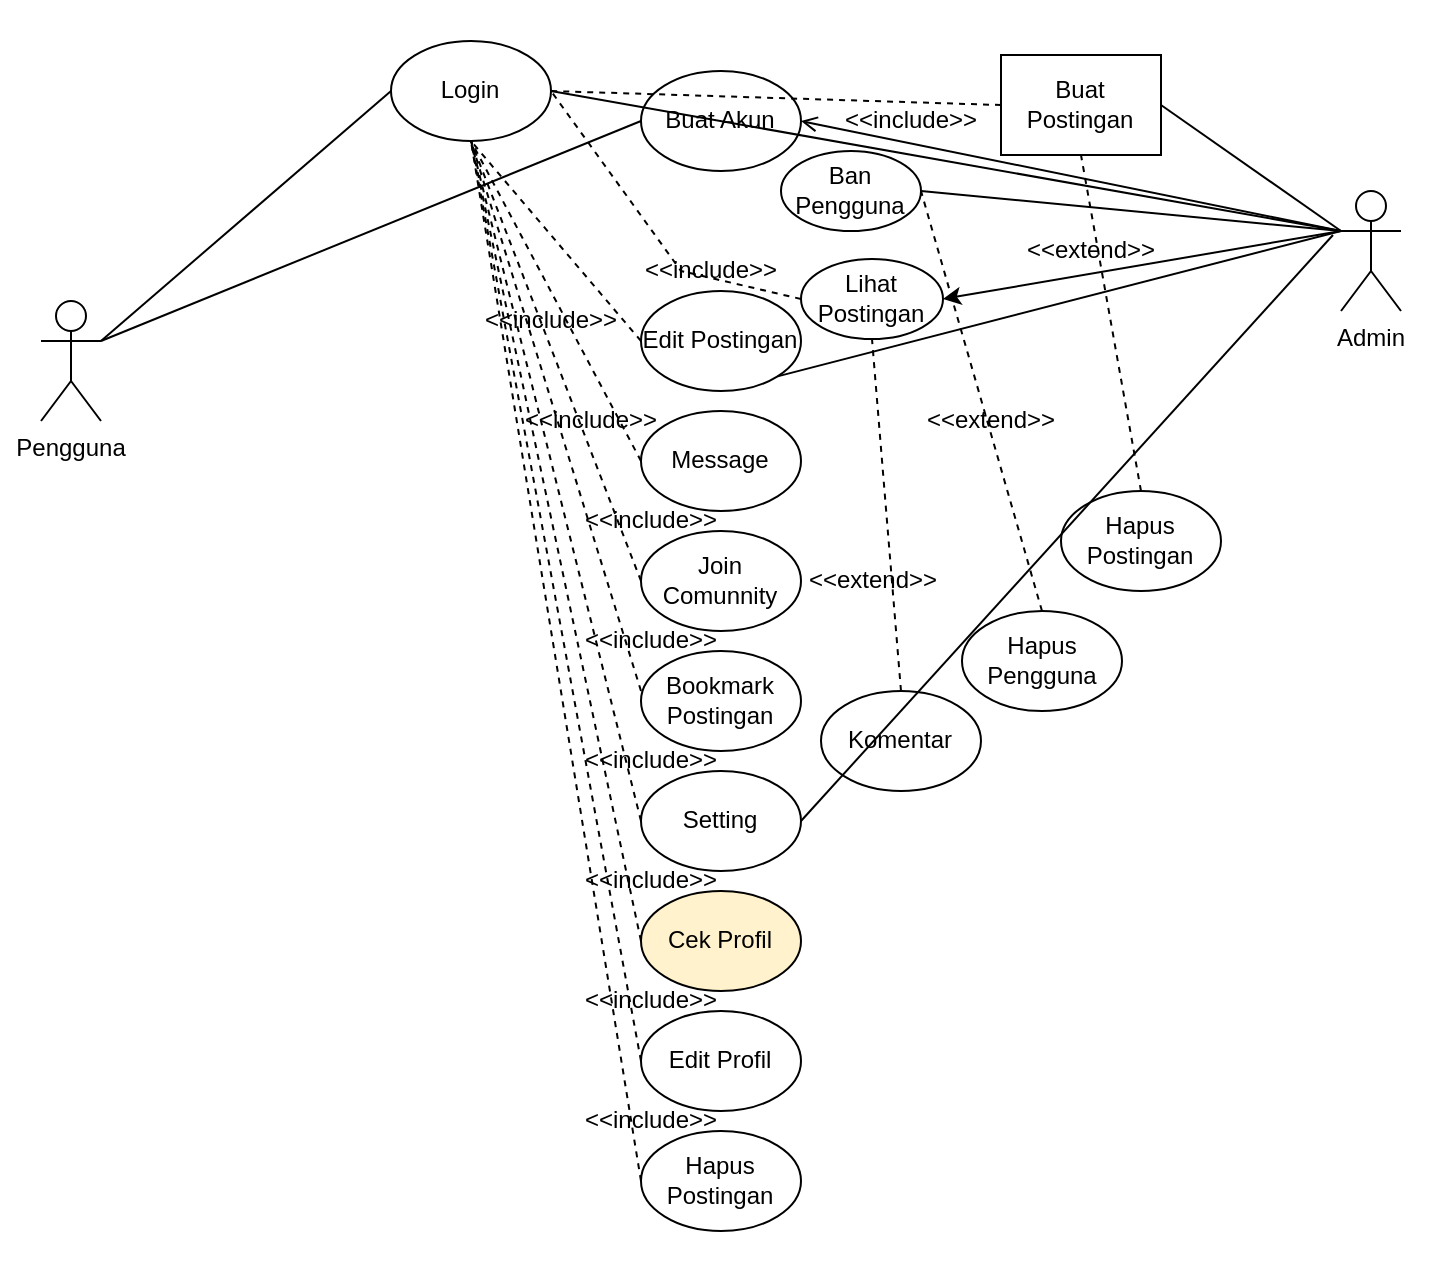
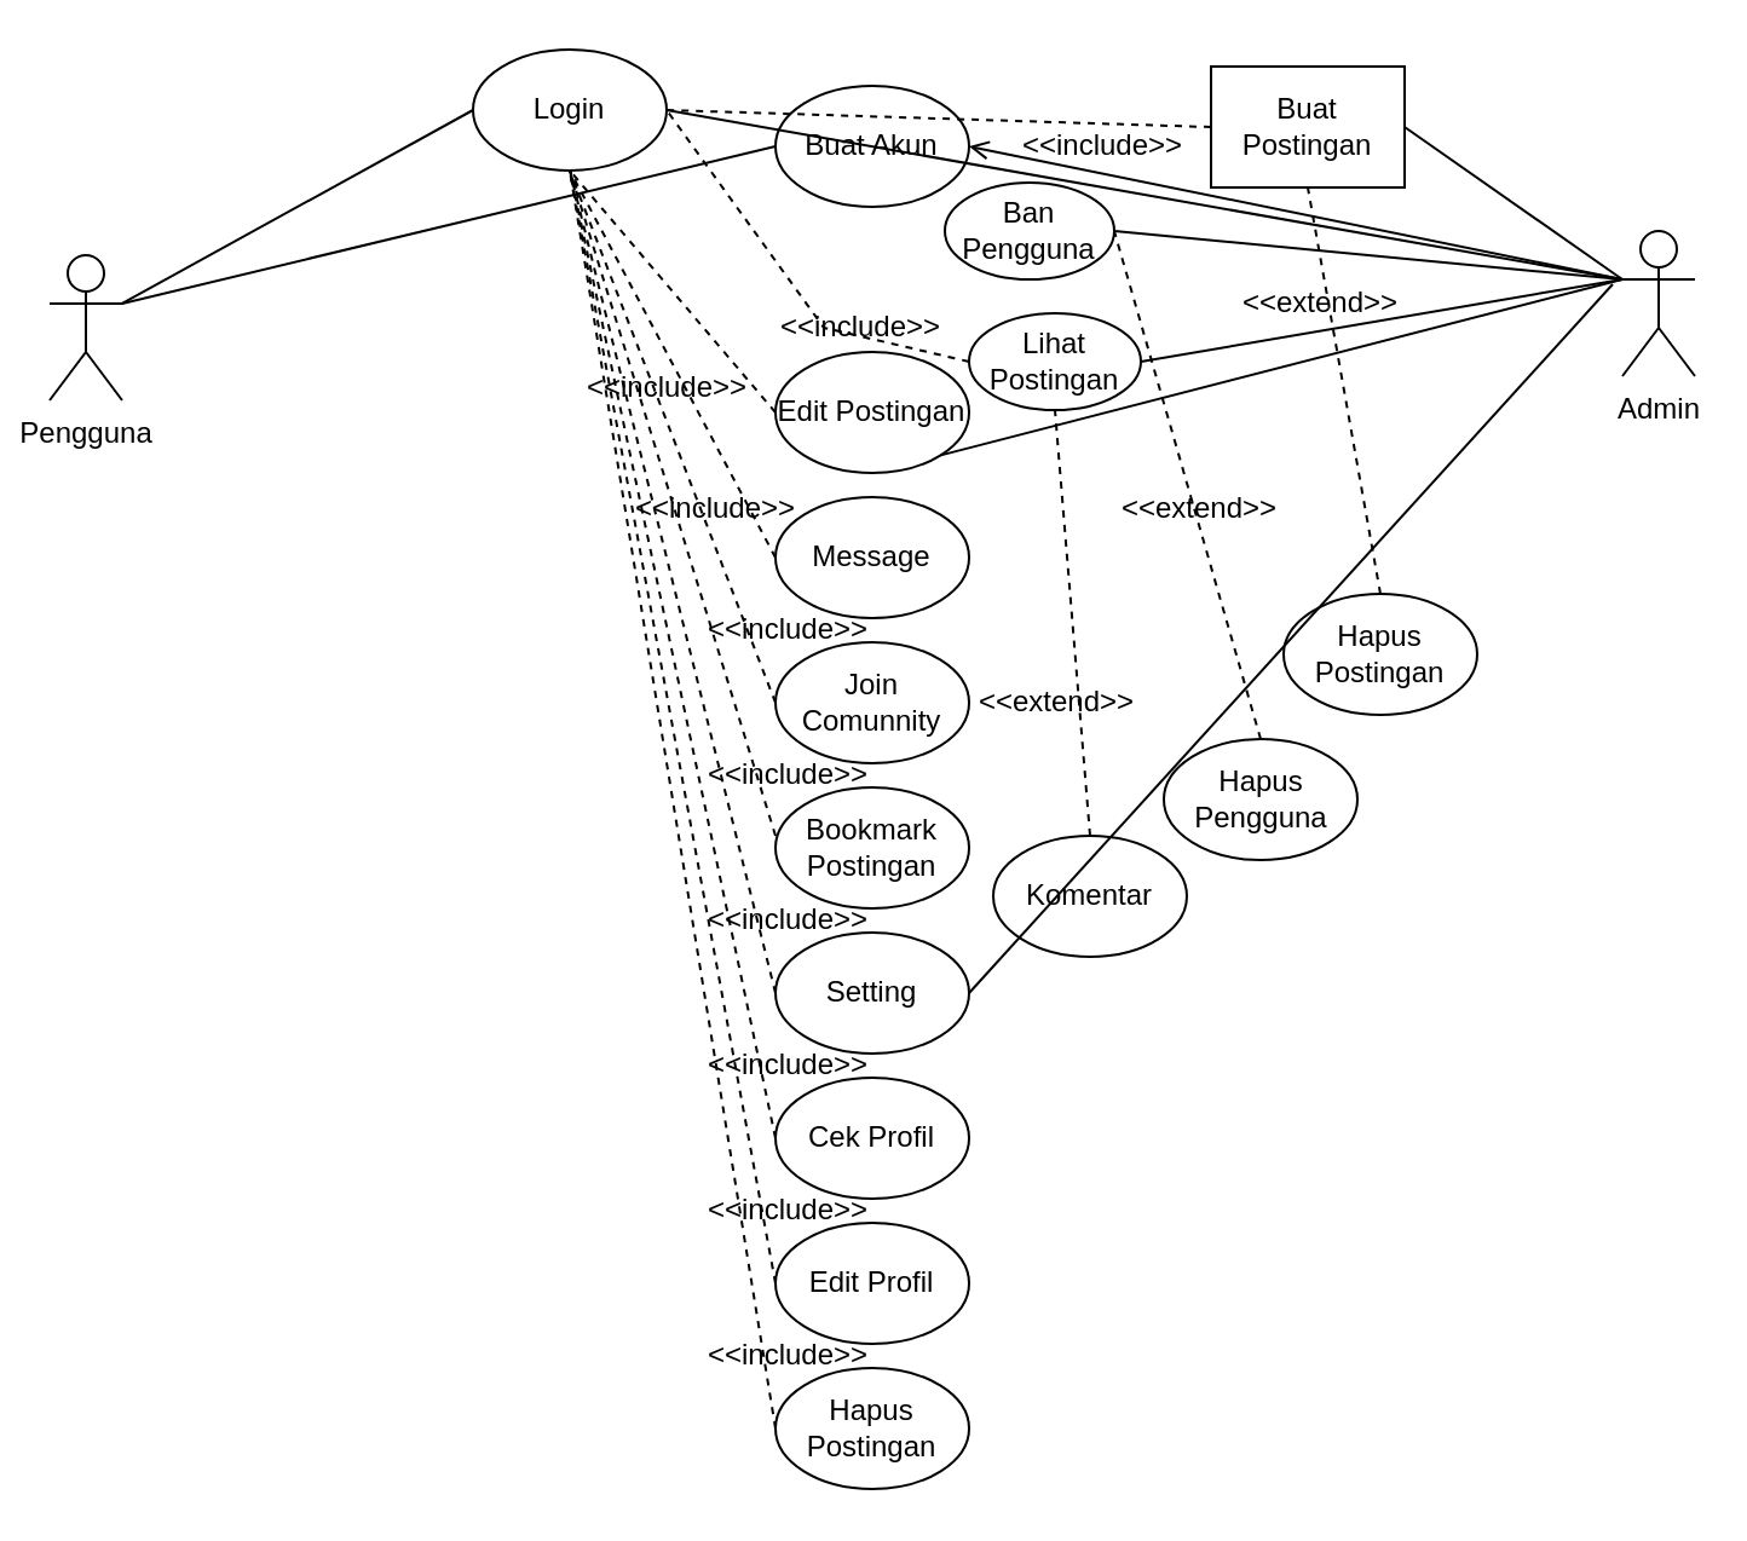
- <mxCell id="32" value="" style="endArrow=classic;html=1;rounded=0;entryX=1;entryY=0.5;entryDx=0;entryDy=0;exitX=0;exitY=0.333;exitDx=0;exitDy=0;exitPerimeter=0;" parent="1" source="4" target="29" edge="1"><mxGeometry width="50" height="50" relative="1" as="geometry"><mxPoint x="670" y="135" as="sourcePoint" /><mxPoint x="560" y="350" as="targetPoint" /></mxGeometry></mxCell>
+ <mxCell id="32" value="" style="endArrow=none;html=1;rounded=0;entryX=1;entryY=0.5;entryDx=0;entryDy=0;exitX=0;exitY=0.333;exitDx=0;exitDy=0;exitPerimeter=0;" parent="1" source="4" target="29" edge="1"><mxGeometry width="50" height="50" relative="1" as="geometry"><mxPoint x="670" y="135" as="sourcePoint" /><mxPoint x="560" y="350" as="targetPoint" /></mxGeometry></mxCell>
- <mxCell id="3" value="Pengguna" style="shape=umlActor;verticalLabelPosition=bottom;verticalAlign=top;html=1;outlineConnect=0;" parent="1" vertex="1"><mxGeometry x="20" y="150" width="30" height="60" as="geometry" /></mxCell>
+ <mxCell id="3" value="Pengguna" style="shape=umlActor;verticalLabelPosition=bottom;verticalAlign=top;html=1;outlineConnect=0;" parent="1" vertex="1"><mxGeometry x="20" y="105" width="30" height="60" as="geometry" /></mxCell>
- <mxCell id="11" value="Cek Profil" style="ellipse;whiteSpace=wrap;html=1;fillColor=#fff2cc;" parent="1" vertex="1"><mxGeometry x="320" y="445" width="80" height="50" as="geometry" /></mxCell>
+ <mxCell id="11" value="Cek Profil" style="ellipse;whiteSpace=wrap;html=1;" parent="1" vertex="1"><mxGeometry x="320" y="445" width="80" height="50" as="geometry" /></mxCell>
